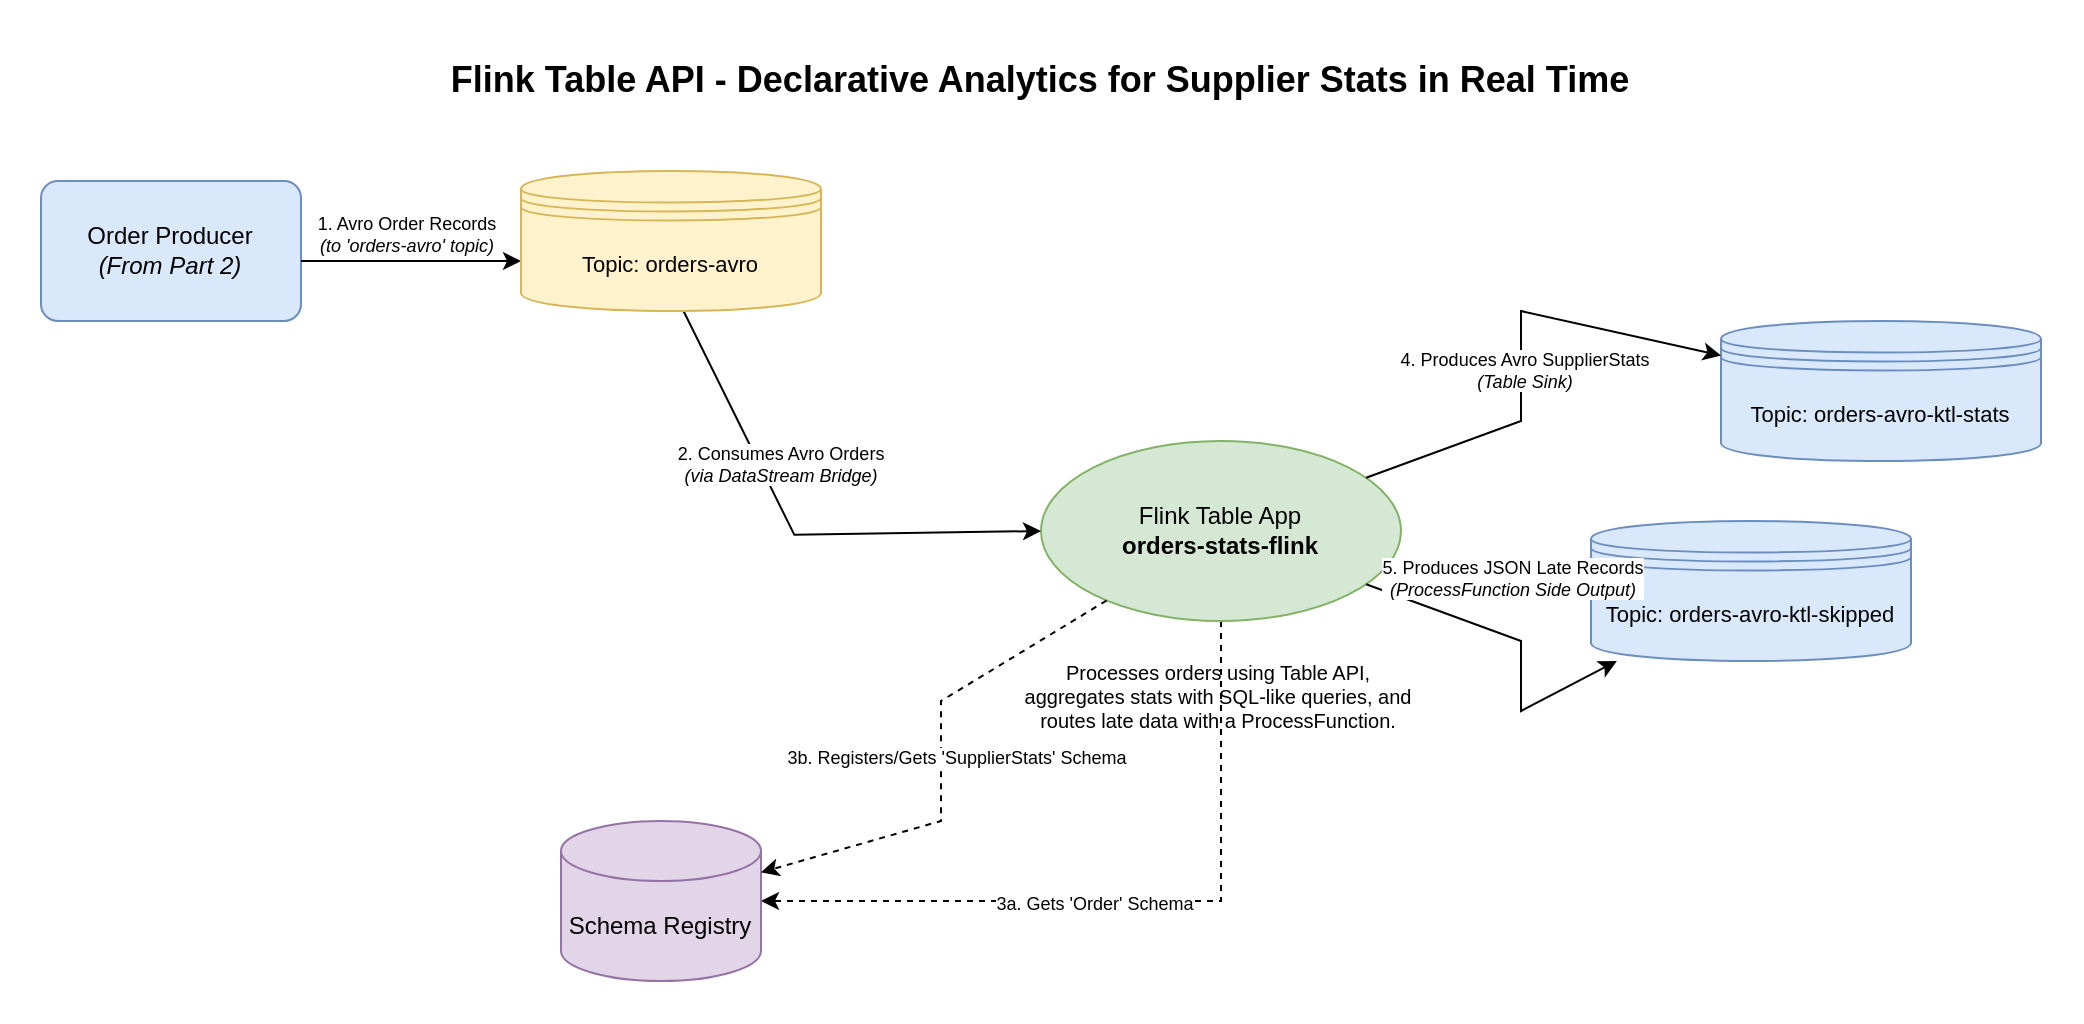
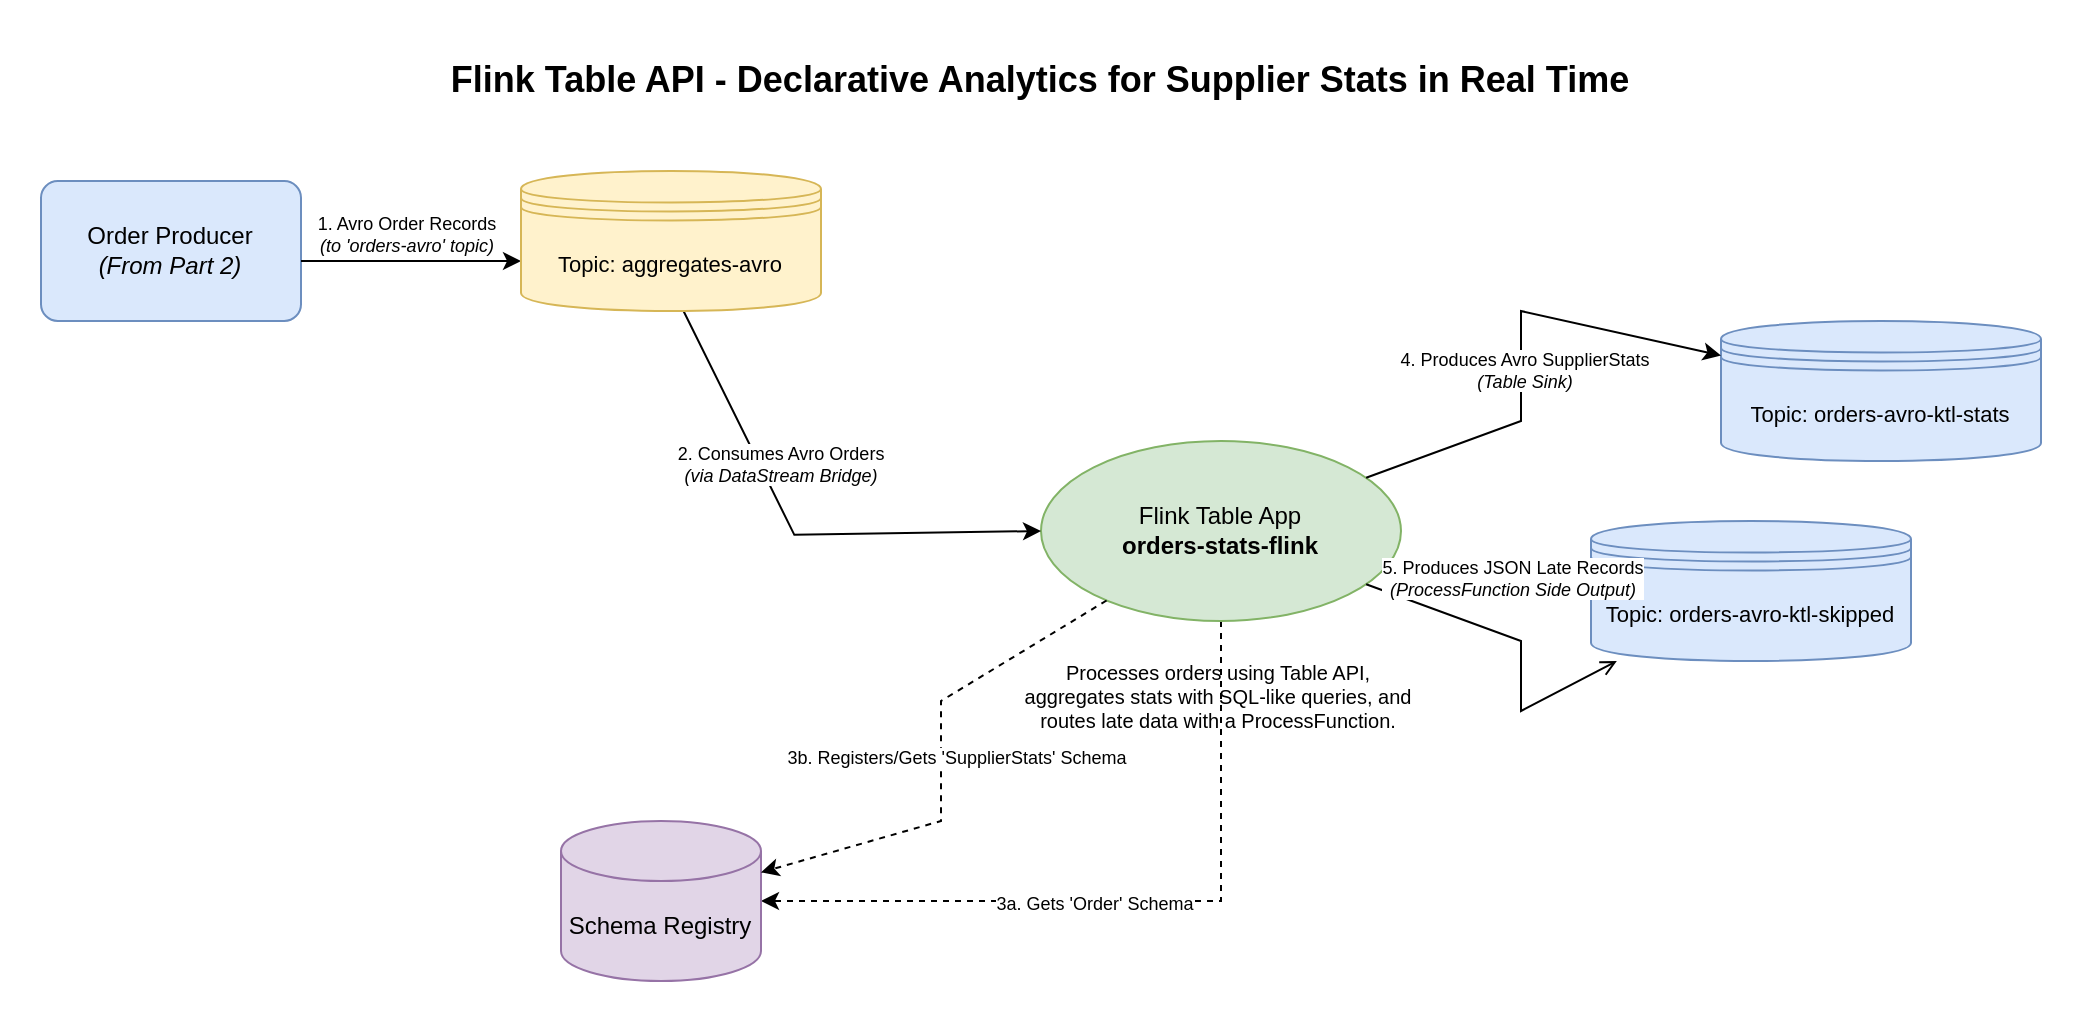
- <mxCell id="20" value="Topic: orders-avro" style="shape=datastore;whiteSpace=wrap;html=1;fillColor=#fff2cc;strokeColor=#d6b656;fontSize=11;" parent="1" vertex="1"><mxGeometry x="260" y="85" width="150" height="70" as="geometry" /></mxCell>
+ <mxCell id="20" value="Topic: aggregates-avro" style="shape=datastore;whiteSpace=wrap;html=1;fillColor=#fff2cc;strokeColor=#d6b656;fontSize=11;" parent="1" vertex="1"><mxGeometry x="260" y="85" width="150" height="70" as="geometry" /></mxCell>
- <mxCell id="18" style="endArrow=classic;html=1;rounded=0;strokeWidth=1;" parent="1" source="7" target="9" edge="1"><mxGeometry width="50" height="50" relative="1" as="geometry"><mxPoint x="710" y="285" as="sourcePoint" /><mxPoint x="820" y="355" as="targetPoint" /><Array as="points"><mxPoint x="760" y="320" /><mxPoint x="760" y="355" /></Array></mxGeometry></mxCell>
+ <mxCell id="18" style="endArrow=open;html=1;rounded=0;strokeWidth=1;" parent="1" source="7" target="9" edge="1"><mxGeometry width="50" height="50" relative="1" as="geometry"><mxPoint x="710" y="285" as="sourcePoint" /><mxPoint x="820" y="355" as="targetPoint" /><Array as="points"><mxPoint x="760" y="320" /><mxPoint x="760" y="355" /></Array></mxGeometry></mxCell>
